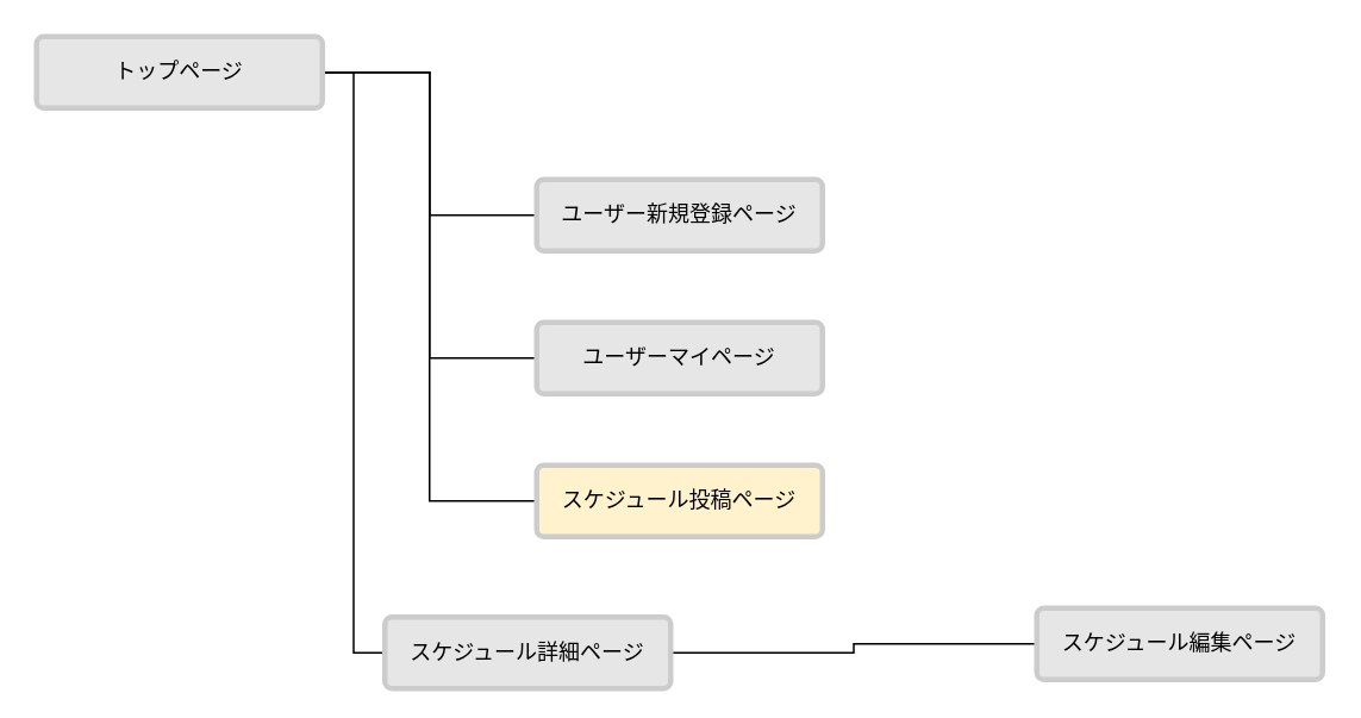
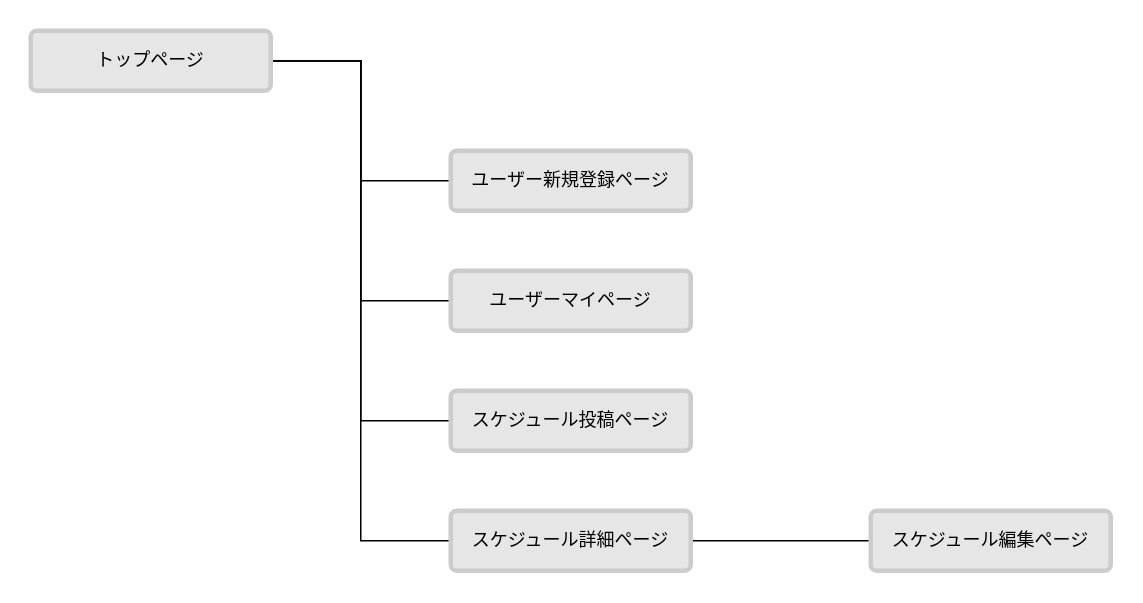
- <mxCell id="9" value="スケジュール投稿ページ" style="rounded=1;arcSize=10;whiteSpace=wrap;html=1;align=center;strokeColor=#CCCCCC;fontColor=#000000;fillColor=#fff2cc;strokeWidth=3;" vertex="1" parent="1"><mxGeometry x="300" y="260" width="160" height="40" as="geometry" /></mxCell>
+ <mxCell id="9" value="スケジュール投稿ページ" style="rounded=1;arcSize=10;whiteSpace=wrap;html=1;align=center;strokeColor=#CCCCCC;fontColor=#000000;fillColor=#E6E6E6;strokeWidth=3;" vertex="1" parent="1"><mxGeometry x="300" y="260" width="160" height="40" as="geometry" /></mxCell>
- <mxCell id="11" value="スケジュール詳細ページ" style="rounded=1;arcSize=10;whiteSpace=wrap;html=1;align=center;strokeColor=#CCCCCC;strokeWidth=3;fontColor=#000000;fillColor=#E6E6E6;" vertex="1" parent="1"><mxGeometry x="215" y="345" width="160" height="40" as="geometry" /></mxCell>
+ <mxCell id="11" value="スケジュール詳細ページ" style="rounded=1;arcSize=10;whiteSpace=wrap;html=1;align=center;strokeColor=#CCCCCC;strokeWidth=3;fontColor=#000000;fillColor=#E6E6E6;" vertex="1" parent="1"><mxGeometry x="300" y="340" width="160" height="40" as="geometry" /></mxCell>
